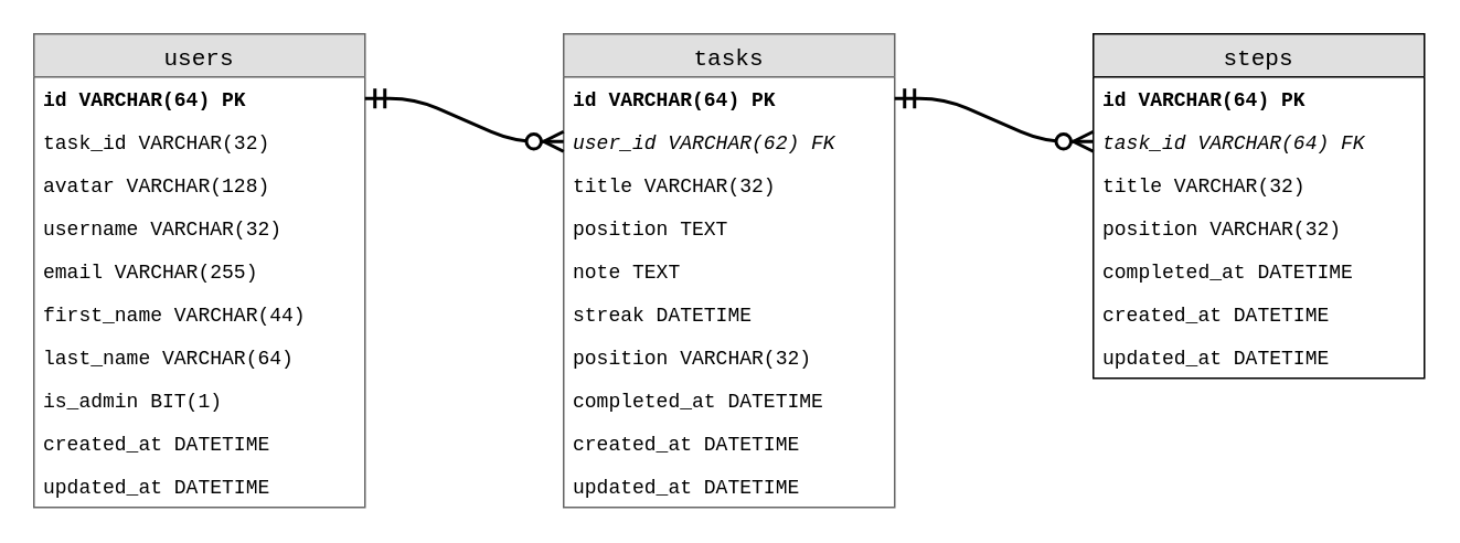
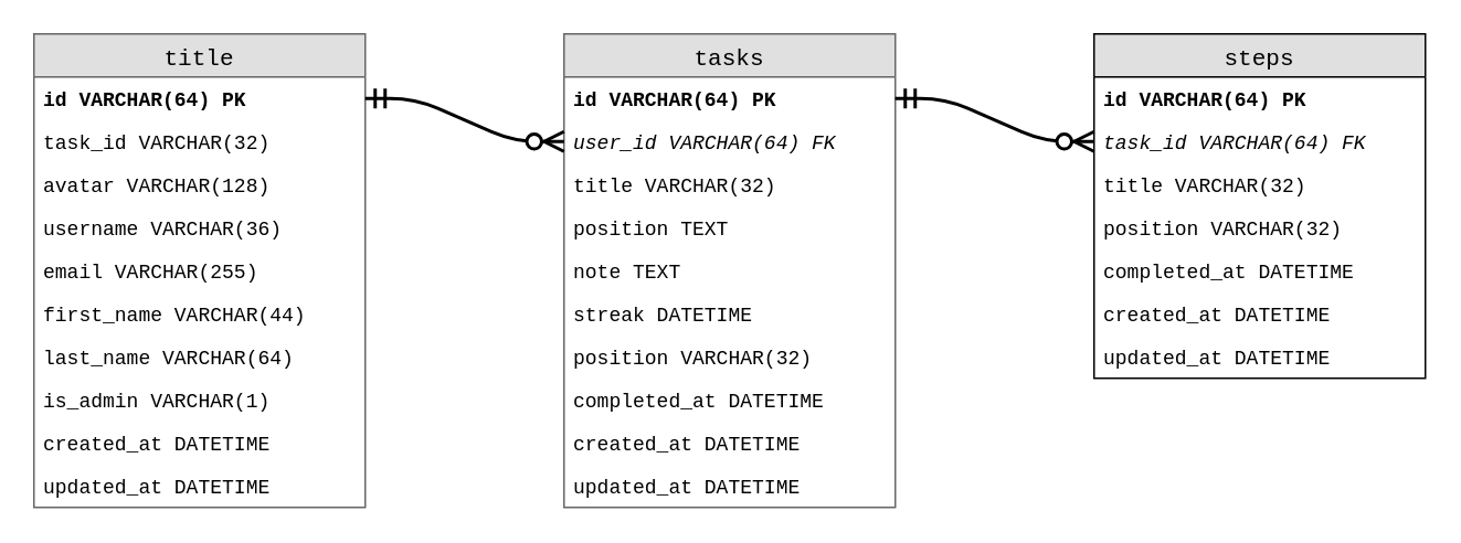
- <mxCell id="2" value="users" style="swimlane;fontStyle=0;childLayout=stackLayout;horizontal=1;startSize=26;fillColor=#e0e0e0;horizontalStack=0;resizeParent=1;resizeParentMax=0;resizeLast=0;collapsible=1;marginBottom=0;swimlaneFillColor=#ffffff;align=center;fontSize=14;fontFamily=Courier New;strokeColor=#666666;" vertex="1" parent="1"><mxGeometry x="20" y="20" width="200" height="286" as="geometry" /></mxCell>
+ <mxCell id="2" value="title" style="swimlane;fontStyle=0;childLayout=stackLayout;horizontal=1;startSize=26;fillColor=#e0e0e0;horizontalStack=0;resizeParent=1;resizeParentMax=0;resizeLast=0;collapsible=1;marginBottom=0;swimlaneFillColor=#ffffff;align=center;fontSize=14;fontFamily=Courier New;strokeColor=#666666;" vertex="1" parent="1"><mxGeometry x="20" y="20" width="200" height="286" as="geometry" /></mxCell>
- <mxCell id="15" value="user_id VARCHAR(62) FK" style="text;strokeColor=none;fillColor=none;spacingLeft=4;spacingRight=4;overflow=hidden;rotatable=0;points=[[0,0.5],[1,0.5]];portConstraint=eastwest;fontSize=12;fontStyle=2;fontFamily=Courier New;" vertex="1" parent="13"><mxGeometry y="52" width="200" height="26" as="geometry" /></mxCell>
+ <mxCell id="15" value="user_id VARCHAR(64) FK" style="text;strokeColor=none;fillColor=none;spacingLeft=4;spacingRight=4;overflow=hidden;rotatable=0;points=[[0,0.5],[1,0.5]];portConstraint=eastwest;fontSize=12;fontStyle=2;fontFamily=Courier New;" vertex="1" parent="13"><mxGeometry y="52" width="200" height="26" as="geometry" /></mxCell>
- <mxCell id="6" value="username VARCHAR(32)" style="text;strokeColor=none;fillColor=none;spacingLeft=4;spacingRight=4;overflow=hidden;rotatable=0;points=[[0,0.5],[1,0.5]];portConstraint=eastwest;fontSize=12;fontFamily=Courier New;" vertex="1" parent="2"><mxGeometry y="104" width="200" height="26" as="geometry" /></mxCell>
+ <mxCell id="6" value="username VARCHAR(36)" style="text;strokeColor=none;fillColor=none;spacingLeft=4;spacingRight=4;overflow=hidden;rotatable=0;points=[[0,0.5],[1,0.5]];portConstraint=eastwest;fontSize=12;fontFamily=Courier New;" vertex="1" parent="2"><mxGeometry y="104" width="200" height="26" as="geometry" /></mxCell>
- <mxCell id="10" value="is_admin BIT(1)" style="text;strokeColor=none;fillColor=none;spacingLeft=4;spacingRight=4;overflow=hidden;rotatable=0;points=[[0,0.5],[1,0.5]];portConstraint=eastwest;fontSize=12;fontFamily=Courier New;" vertex="1" parent="2"><mxGeometry y="208" width="200" height="26" as="geometry" /></mxCell>
+ <mxCell id="10" value="is_admin VARCHAR(1)" style="text;strokeColor=none;fillColor=none;spacingLeft=4;spacingRight=4;overflow=hidden;rotatable=0;points=[[0,0.5],[1,0.5]];portConstraint=eastwest;fontSize=12;fontFamily=Courier New;" vertex="1" parent="2"><mxGeometry y="208" width="200" height="26" as="geometry" /></mxCell>
